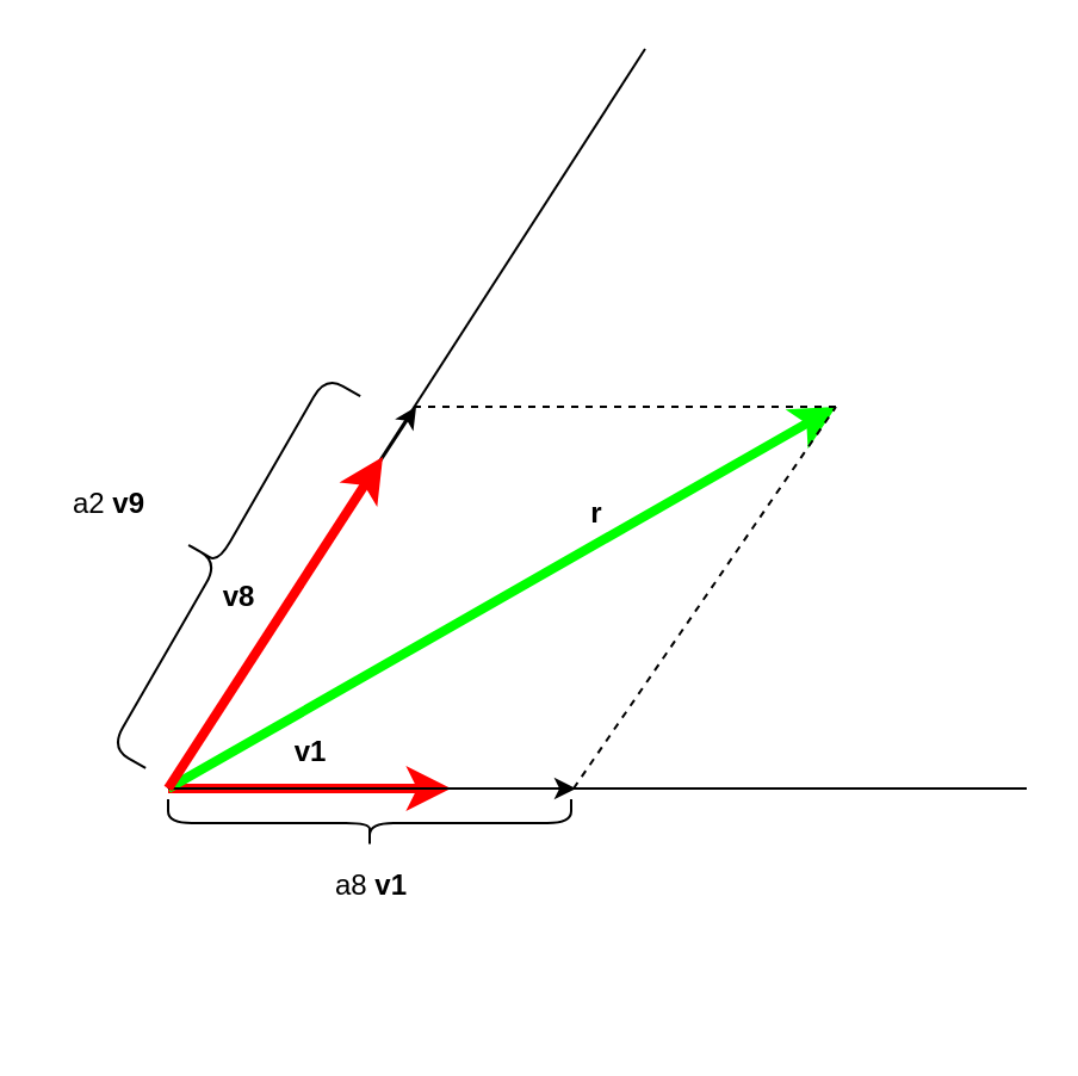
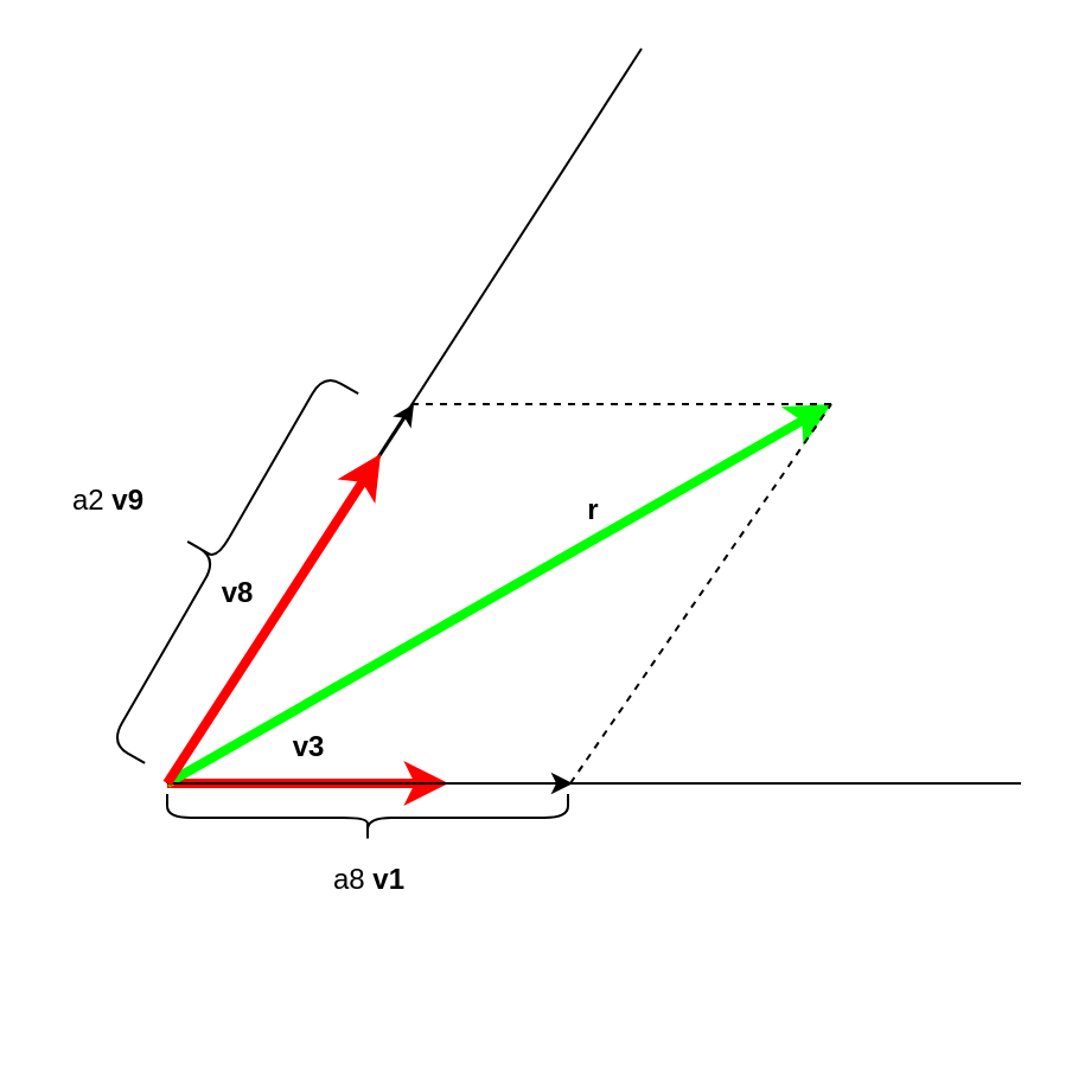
- <mxCell id="17" value="&lt;b&gt;v1&lt;/b&gt;" style="text;html=1;strokeColor=none;fillColor=none;align=center;verticalAlign=middle;whiteSpace=wrap;rounded=0;" vertex="1" parent="1"><mxGeometry x="110" y="305.14" width="40" height="20" as="geometry" /></mxCell>
+ <mxCell id="17" value="&lt;b&gt;v3&lt;/b&gt;" style="text;html=1;strokeColor=none;fillColor=none;align=center;verticalAlign=middle;whiteSpace=wrap;rounded=0;" vertex="1" parent="1"><mxGeometry x="110" y="305.14" width="40" height="20" as="geometry" /></mxCell>
